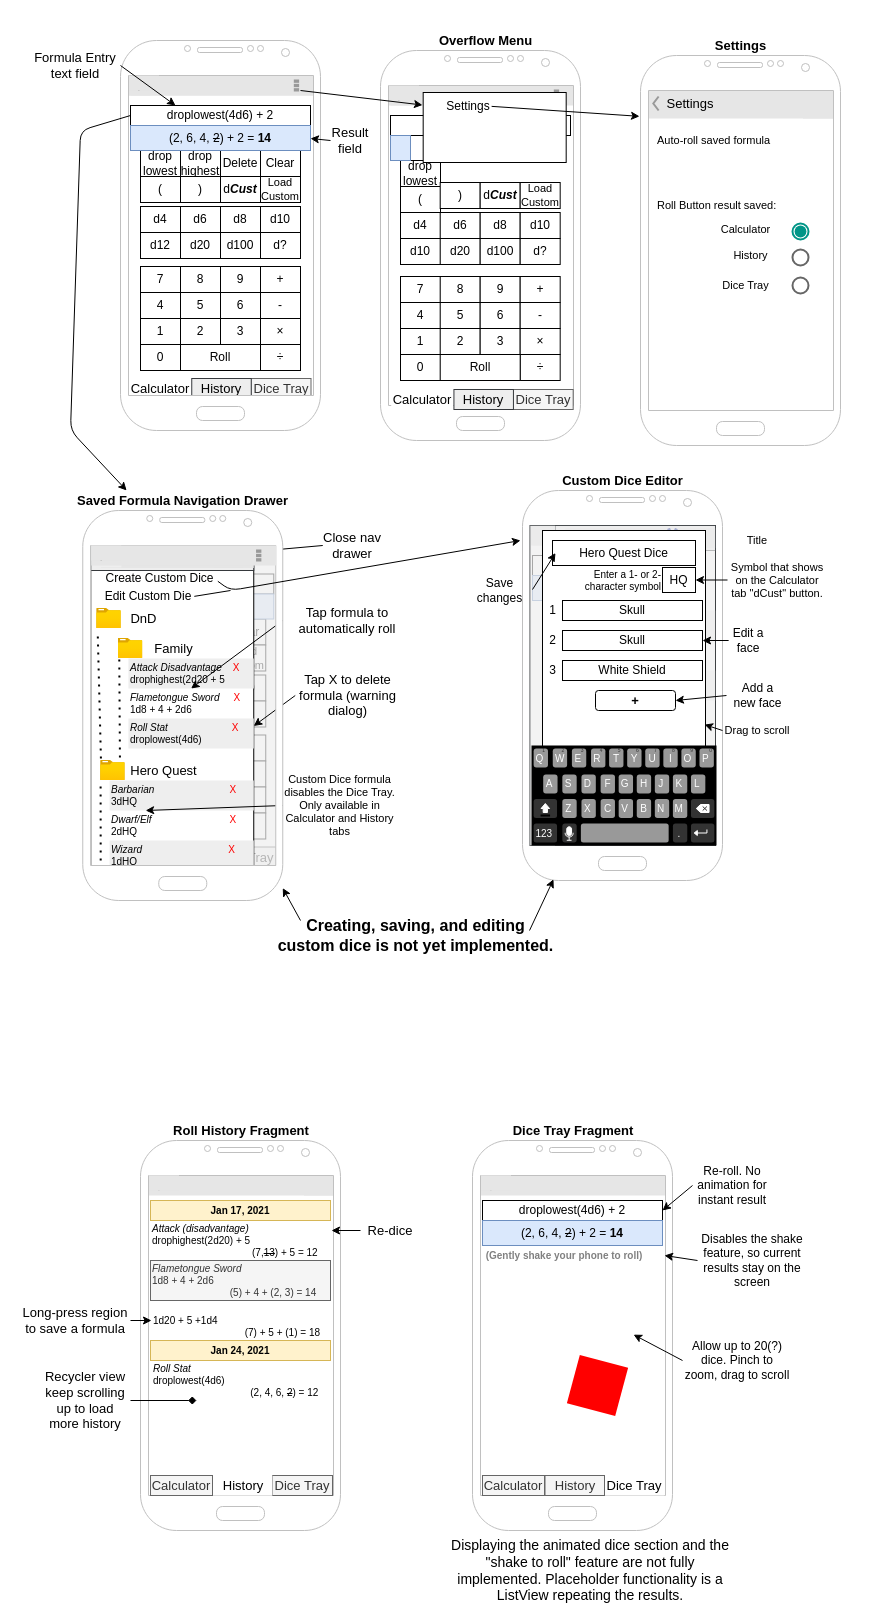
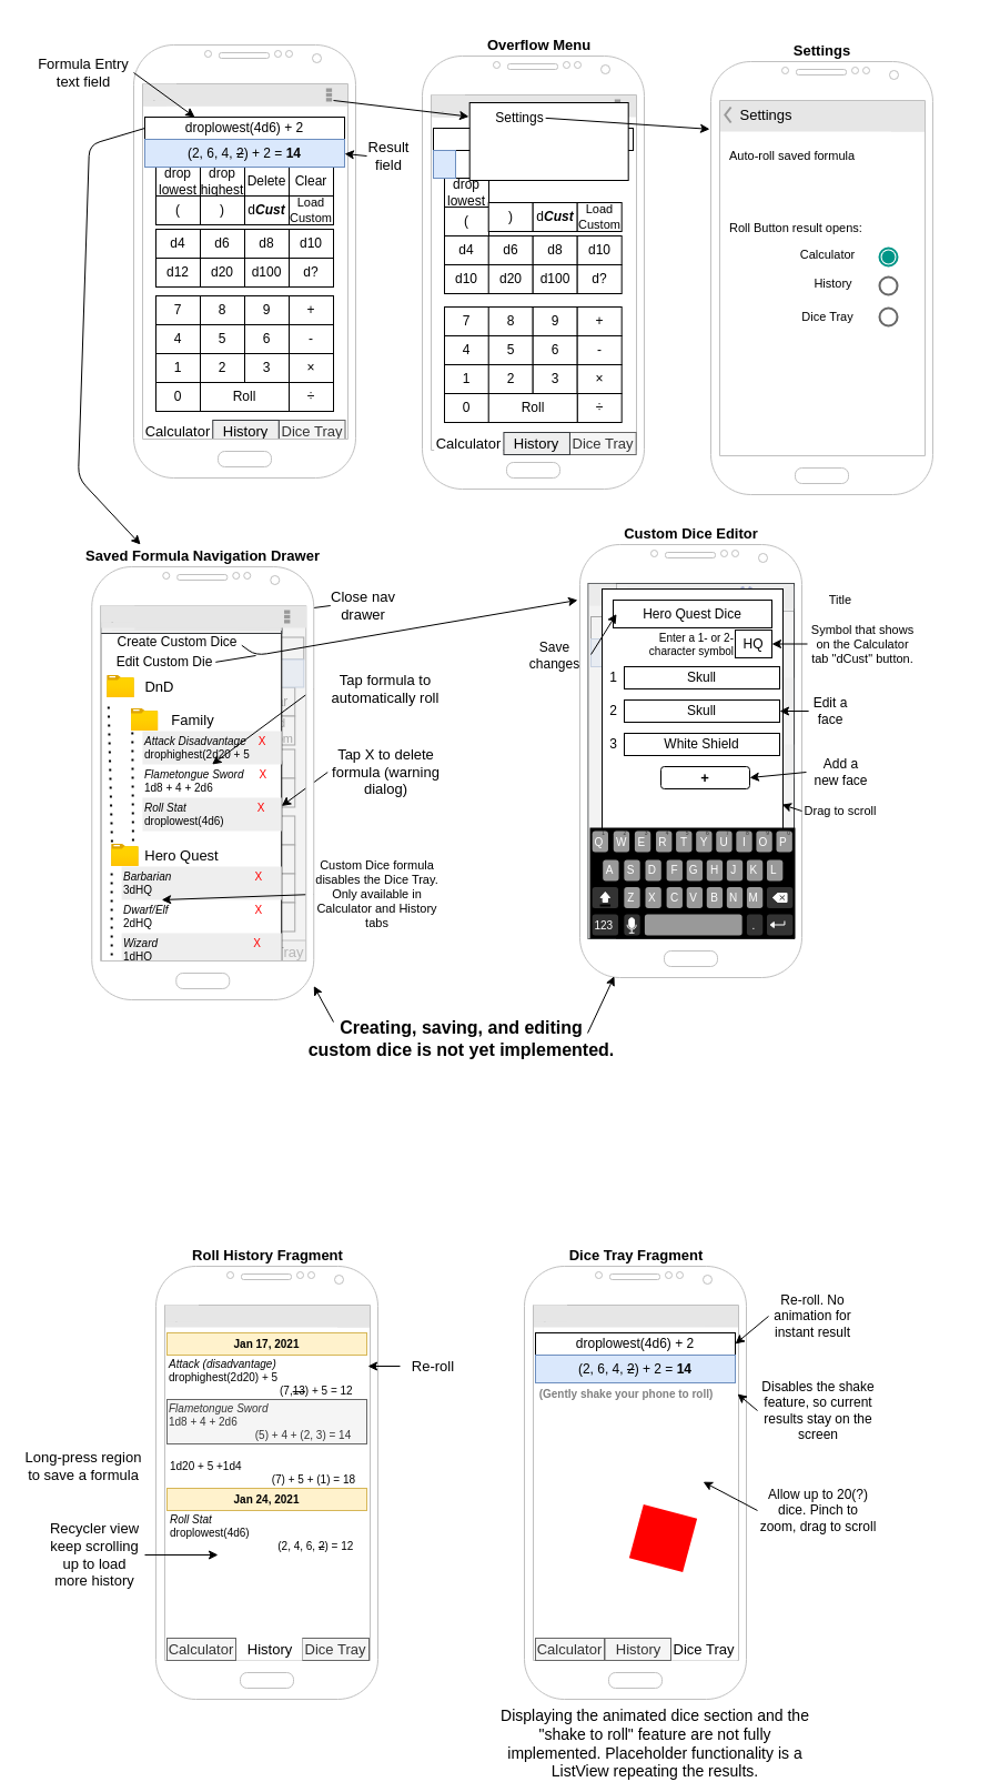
- <mxCell id="233" value="Roll Button result saved:" style="text;html=1;strokeColor=none;fillColor=none;align=left;verticalAlign=middle;whiteSpace=wrap;rounded=0;fontSize=11;" parent="226" vertex="1"><mxGeometry x="15" y="140" width="145" height="20" as="geometry" /></mxCell>
+ <mxCell id="233" value="Roll Button result opens:" style="text;html=1;strokeColor=none;fillColor=none;align=left;verticalAlign=middle;whiteSpace=wrap;rounded=0;fontSize=11;" parent="226" vertex="1"><mxGeometry x="15" y="140" width="145" height="20" as="geometry" /></mxCell>
- <mxCell id="294" value="Close nav drawer" style="text;html=1;strokeColor=none;fillColor=none;align=center;verticalAlign=middle;whiteSpace=wrap;rounded=0;fontSize=13;" parent="292" vertex="1"><mxGeometry x="252.25" y="40" width="60" height="30" as="geometry" /></mxCell>
+ <mxCell id="294" value="Close nav drawer" style="text;html=1;strokeColor=none;fillColor=none;align=center;verticalAlign=middle;whiteSpace=wrap;rounded=0;fontSize=13;" parent="292" vertex="1"><mxGeometry x="227.25" y="40" width="60" height="30" as="geometry" /></mxCell>
- <mxCell id="300" value="Re-dice" style="text;html=1;strokeColor=none;fillColor=none;align=center;verticalAlign=middle;whiteSpace=wrap;rounded=0;fontSize=13;" parent="299" vertex="1"><mxGeometry x="340" y="100" width="60" height="20" as="geometry" /></mxCell>
+ <mxCell id="300" value="Re-roll" style="text;html=1;strokeColor=none;fillColor=none;align=center;verticalAlign=middle;whiteSpace=wrap;rounded=0;fontSize=13;" parent="299" vertex="1"><mxGeometry x="340" y="100" width="60" height="20" as="geometry" /></mxCell>
- <mxCell id="166" value="Disables the shake feature, so current results stay on the screen" style="text;html=1;strokeColor=none;fillColor=none;align=center;verticalAlign=middle;whiteSpace=wrap;rounded=0;" parent="139" vertex="1"><mxGeometry x="225" y="110" width="110" height="60" as="geometry" /></mxCell>
+ <mxCell id="166" value="Disables the shake feature, so current results stay on the screen" style="text;html=1;strokeColor=none;fillColor=none;align=center;verticalAlign=middle;whiteSpace=wrap;rounded=0;" parent="139" vertex="1"><mxGeometry x="210" y="120" width="110" height="60" as="geometry" /></mxCell>
- <mxCell id="328" value="" style="endArrow=classic;html=1;fontSize=13;entryX=0;entryY=0.5;entryDx=0;entryDy=0;exitX=1;exitY=0.5;exitDx=0;exitDy=0;" parent="299" source="302" target="315" edge="1"><mxGeometry width="50" height="50" as="geometry"><mxPoint x="-50" y="430" as="sourcePoint" /><mxPoint y="380" as="targetPoint" /></mxGeometry></mxCell>
- <mxCell id="327" value="" style="endArrow=diamond;html=1;fontSize=13;entryX=0.25;entryY=1;entryDx=0;entryDy=0;exitX=1;exitY=0.5;exitDx=0;exitDy=0;" parent="299" source="301" target="319" edge="1"><mxGeometry width="50" height="50" as="geometry"><mxPoint x="-50" y="270" as="sourcePoint" /><mxPoint y="220" as="targetPoint" /></mxGeometry></mxCell>
+ <mxCell id="327" value="" style="endArrow=classic;html=1;fontSize=13;entryX=0.25;entryY=1;entryDx=0;entryDy=0;exitX=1;exitY=0.5;exitDx=0;exitDy=0;" parent="299" source="301" target="319" edge="1"><mxGeometry width="50" height="50" as="geometry"><mxPoint x="-50" y="270" as="sourcePoint" /><mxPoint y="220" as="targetPoint" /></mxGeometry></mxCell>
